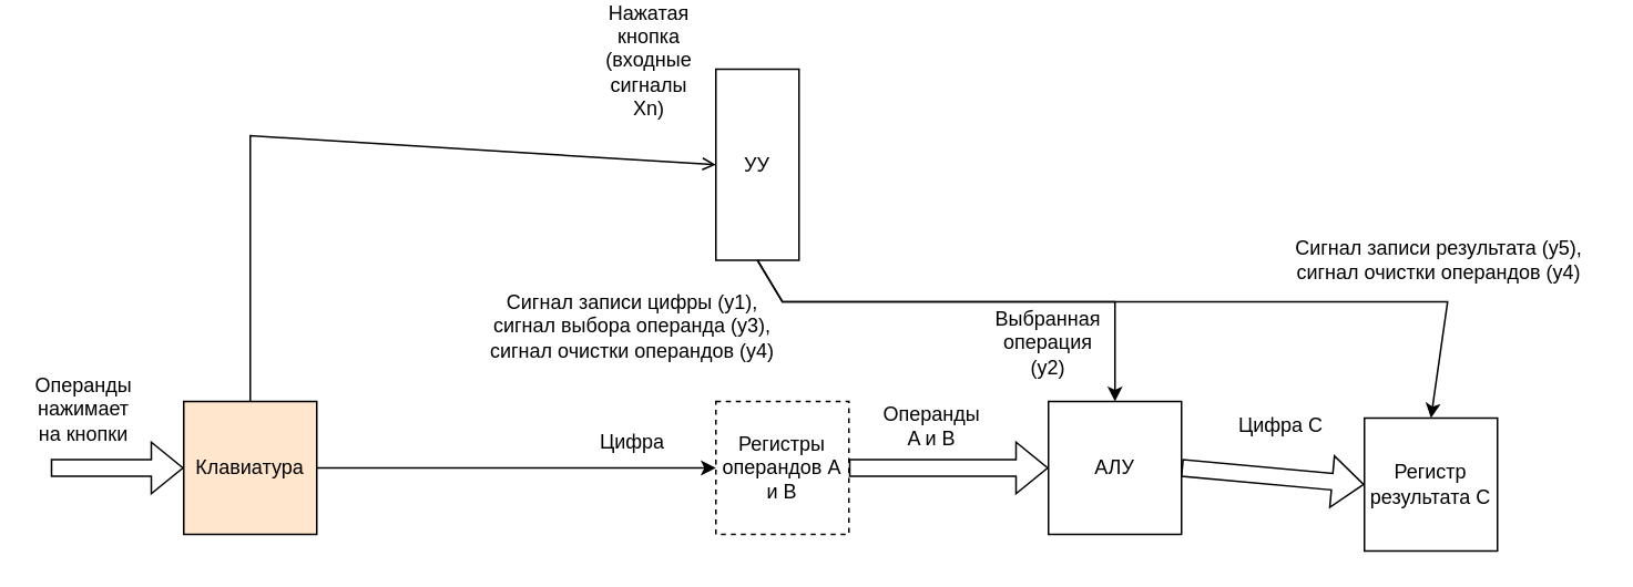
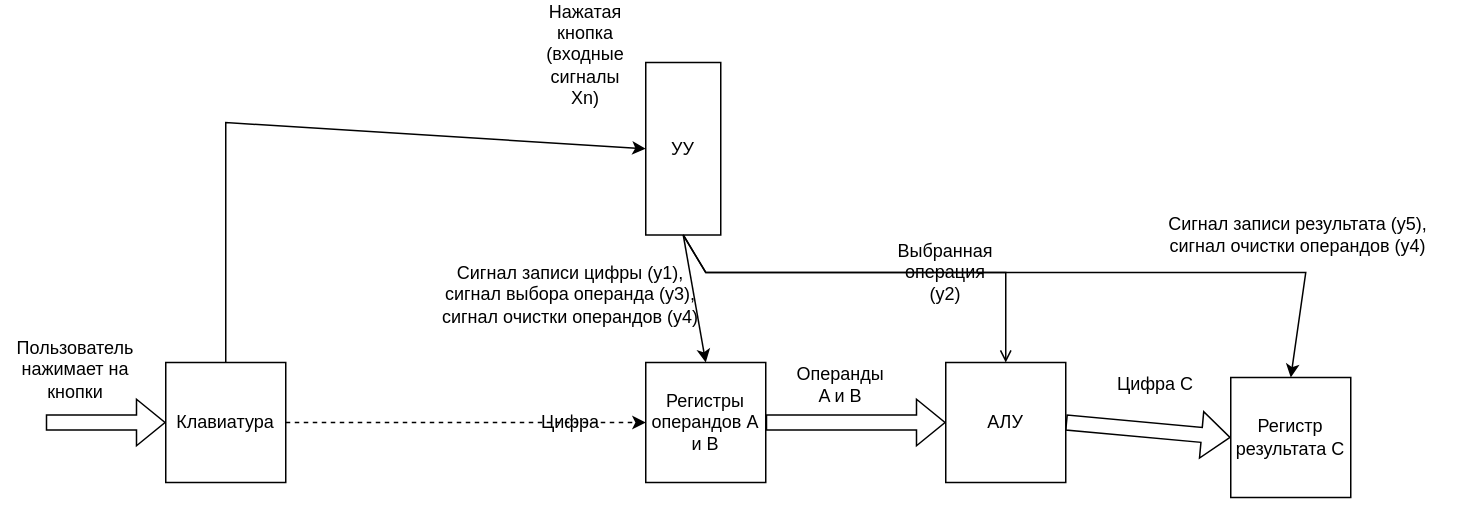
- <mxCell id="4" value="" style="endArrow=open;html=1;rounded=0;exitX=0.5;exitY=0;exitDx=0;exitDy=0;entryX=0;entryY=0.5;entryDx=0;entryDy=0;" edge="1" parent="1" source="2" target="3"><mxGeometry width="50" height="50" relative="1" as="geometry"><mxPoint x="430" y="210" as="sourcePoint" /><mxPoint x="480" y="160" as="targetPoint" /><Array as="points"><mxPoint x="150" y="80" /></Array></mxGeometry></mxCell>
+ <mxCell id="4" value="" style="endArrow=classic;html=1;rounded=0;exitX=0.5;exitY=0;exitDx=0;exitDy=0;entryX=0;entryY=0.5;entryDx=0;entryDy=0;" edge="1" parent="1" source="2" target="3"><mxGeometry width="50" height="50" relative="1" as="geometry"><mxPoint x="430" y="210" as="sourcePoint" /><mxPoint x="480" y="160" as="targetPoint" /><Array as="points"><mxPoint x="150" y="80" /></Array></mxGeometry></mxCell>
+ <mxCell id="11" value="" style="endArrow=classic;html=1;rounded=0;exitX=0.5;exitY=1;exitDx=0;exitDy=0;entryX=0.5;entryY=0;entryDx=0;entryDy=0;" edge="1" parent="1" source="3" target="6"><mxGeometry width="50" height="50" relative="1" as="geometry"><mxPoint x="500" y="200" as="sourcePoint" /><mxPoint x="550" y="150" as="targetPoint" /></mxGeometry></mxCell>
- <mxCell id="17" value="Выбранная операция (y2)" style="text;html=1;strokeColor=none;fillColor=none;align=center;verticalAlign=middle;whiteSpace=wrap;rounded=0;" vertex="1" parent="1"><mxGeometry x="600" y="190" width="60" height="30" as="geometry" /></mxCell>
+ <mxCell id="17" value="Выбранная операция (y2)" style="text;html=1;strokeColor=none;fillColor=none;align=center;verticalAlign=middle;whiteSpace=wrap;rounded=0;" vertex="1" parent="1"><mxGeometry x="600" y="165" width="60" height="30" as="geometry" /></mxCell>
- <mxCell id="16" value="" style="endArrow=classic;html=1;rounded=0;entryX=0.5;entryY=0;entryDx=0;entryDy=0;exitX=0.5;exitY=1;exitDx=0;exitDy=0;" edge="1" parent="1" source="3" target="13"><mxGeometry width="50" height="50" relative="1" as="geometry"><mxPoint x="590" y="230" as="sourcePoint" /><mxPoint x="640" y="180" as="targetPoint" /><Array as="points"><mxPoint x="470" y="180" /><mxPoint x="670" y="180" /></Array></mxGeometry></mxCell>
+ <mxCell id="16" value="" style="endArrow=open;html=1;rounded=0;entryX=0.5;entryY=0;entryDx=0;entryDy=0;exitX=0.5;exitY=1;exitDx=0;exitDy=0;" edge="1" parent="1" source="3" target="13"><mxGeometry width="50" height="50" relative="1" as="geometry"><mxPoint x="590" y="230" as="sourcePoint" /><mxPoint x="640" y="180" as="targetPoint" /><Array as="points"><mxPoint x="470" y="180" /><mxPoint x="670" y="180" /></Array></mxGeometry></mxCell>
- <mxCell id="8" value="Операнды нажимает на кнопки" style="text;html=1;strokeColor=none;fillColor=none;align=center;verticalAlign=middle;whiteSpace=wrap;rounded=0;" vertex="1" parent="1"><mxGeometry x="20" y="230" width="60" height="30" as="geometry" /></mxCell>
+ <mxCell id="8" value="Пользователь нажимает на кнопки" style="text;html=1;strokeColor=none;fillColor=none;align=center;verticalAlign=middle;whiteSpace=wrap;rounded=0;" vertex="1" parent="1"><mxGeometry x="20" y="230" width="60" height="30" as="geometry" /></mxCell>
- <mxCell id="10" value="Цифра" style="text;html=1;strokeColor=none;fillColor=none;align=center;verticalAlign=middle;whiteSpace=wrap;rounded=0;" vertex="1" parent="1"><mxGeometry x="350" y="250" width="60" height="30" as="geometry" /></mxCell>
+ <mxCell id="10" value="Цифра" style="text;html=1;strokeColor=none;fillColor=none;align=center;verticalAlign=middle;whiteSpace=wrap;rounded=0;" vertex="1" parent="1"><mxGeometry x="350" y="265" width="60" height="30" as="geometry" /></mxCell>
- <mxCell id="2" value="Клавиатура" style="rounded=0;whiteSpace=wrap;html=1;fillColor=#ffe6cc;" vertex="1" parent="1"><mxGeometry x="110" y="240" width="80" height="80" as="geometry" /></mxCell>
+ <mxCell id="2" value="Клавиатура" style="rounded=0;whiteSpace=wrap;html=1;" vertex="1" parent="1"><mxGeometry x="110" y="240" width="80" height="80" as="geometry" /></mxCell>
- <mxCell id="9" value="" style="endArrow=classic;html=1;rounded=0;exitX=1;exitY=0.5;exitDx=0;exitDy=0;entryX=0;entryY=0.5;entryDx=0;entryDy=0;" edge="1" parent="1" source="2" target="6"><mxGeometry width="50" height="50" relative="1" as="geometry"><mxPoint x="420" y="290" as="sourcePoint" /><mxPoint x="470" y="240" as="targetPoint" /></mxGeometry></mxCell>
+ <mxCell id="9" value="" style="endArrow=classic;html=1;rounded=0;exitX=1;exitY=0.5;exitDx=0;exitDy=0;entryX=0;entryY=0.5;entryDx=0;entryDy=0;dashed=1;" edge="1" parent="1" source="2" target="6"><mxGeometry width="50" height="50" relative="1" as="geometry"><mxPoint x="420" y="290" as="sourcePoint" /><mxPoint x="470" y="240" as="targetPoint" /></mxGeometry></mxCell>
- <mxCell id="6" value="Регистры операндов A и B" style="rounded=0;whiteSpace=wrap;html=1;dashed=1;" vertex="1" parent="1"><mxGeometry x="430" y="240" width="80" height="80" as="geometry" /></mxCell>
+ <mxCell id="6" value="Регистры операндов A и B" style="rounded=0;whiteSpace=wrap;html=1;" vertex="1" parent="1"><mxGeometry x="430" y="240" width="80" height="80" as="geometry" /></mxCell>
